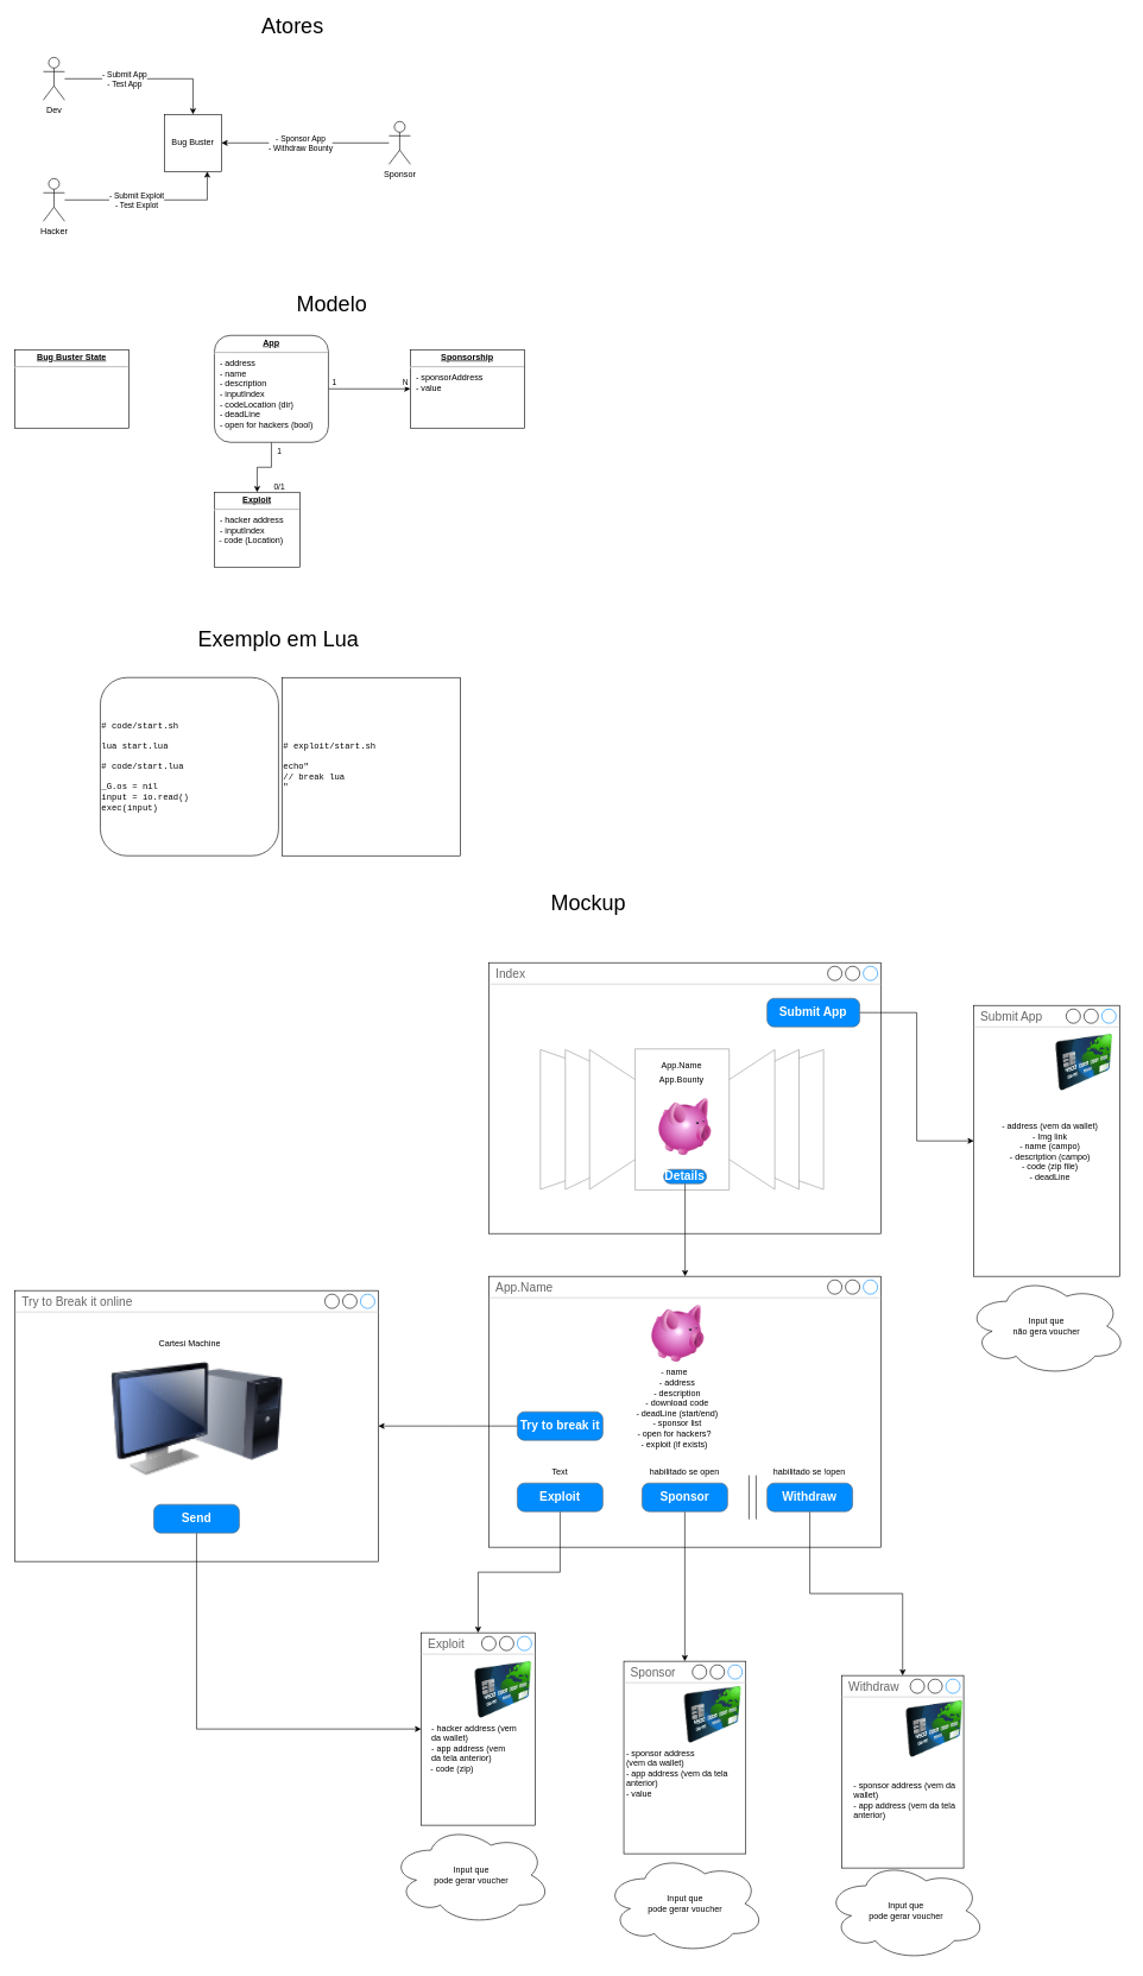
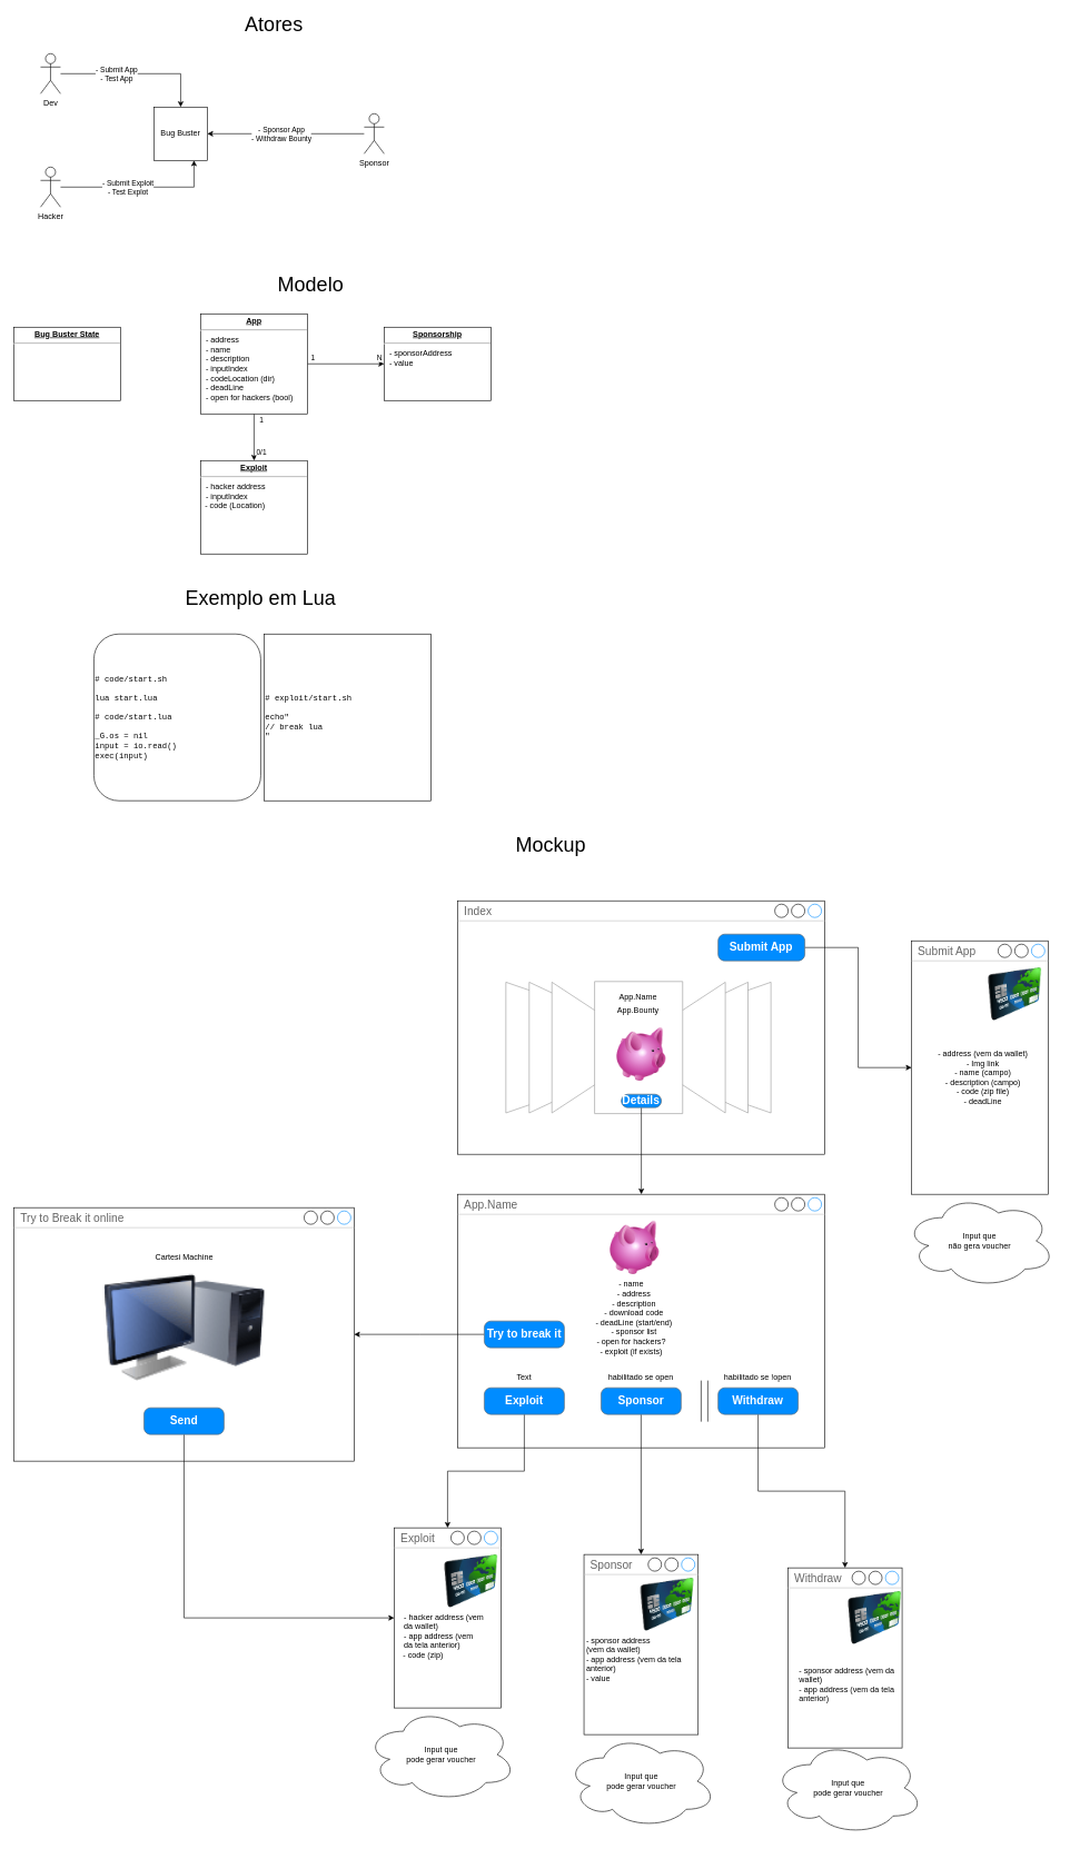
- <mxCell id="20" value="&lt;p style=&quot;margin:0px;margin-top:4px;text-align:center;text-decoration:underline;&quot;&gt;&lt;b&gt;App&lt;/b&gt;&lt;/p&gt;&lt;hr&gt;&lt;p style=&quot;margin:0px;margin-left:8px;&quot;&gt;- address&lt;/p&gt;&lt;p style=&quot;margin:0px;margin-left:8px;&quot;&gt;- name&lt;/p&gt;&lt;p style=&quot;margin:0px;margin-left:8px;&quot;&gt;- description&lt;/p&gt;&lt;p style=&quot;margin:0px;margin-left:8px;&quot;&gt;- inputIndex&lt;br&gt;&lt;/p&gt;&lt;p style=&quot;margin:0px;margin-left:8px;&quot;&gt;- codeLocation (dir)&lt;br&gt;- deadLine&lt;/p&gt;&lt;p style=&quot;margin:0px;margin-left:8px;&quot;&gt;- open for hackers (bool)&lt;br&gt;&lt;/p&gt;" style="verticalAlign=top;align=left;overflow=fill;fontSize=12;fontFamily=Helvetica;html=1;whiteSpace=wrap;rounded=1;" parent="1" vertex="1"><mxGeometry x="300" y="470" width="160" height="150" as="geometry" /></mxCell>
+ <mxCell id="20" value="&lt;p style=&quot;margin:0px;margin-top:4px;text-align:center;text-decoration:underline;&quot;&gt;&lt;b&gt;App&lt;/b&gt;&lt;/p&gt;&lt;hr&gt;&lt;p style=&quot;margin:0px;margin-left:8px;&quot;&gt;- address&lt;/p&gt;&lt;p style=&quot;margin:0px;margin-left:8px;&quot;&gt;- name&lt;/p&gt;&lt;p style=&quot;margin:0px;margin-left:8px;&quot;&gt;- description&lt;/p&gt;&lt;p style=&quot;margin:0px;margin-left:8px;&quot;&gt;- inputIndex&lt;br&gt;&lt;/p&gt;&lt;p style=&quot;margin:0px;margin-left:8px;&quot;&gt;- codeLocation (dir)&lt;br&gt;- deadLine&lt;/p&gt;&lt;p style=&quot;margin:0px;margin-left:8px;&quot;&gt;- open for hackers (bool)&lt;br&gt;&lt;/p&gt;" style="verticalAlign=top;align=left;overflow=fill;fontSize=12;fontFamily=Helvetica;html=1;whiteSpace=wrap;" parent="1" vertex="1"><mxGeometry x="300" y="470" width="160" height="150" as="geometry" /></mxCell>
- <mxCell id="35" value="&lt;p style=&quot;margin:0px;margin-top:4px;text-align:center;text-decoration:underline;&quot;&gt;&lt;b&gt;Exploit&lt;/b&gt;&lt;/p&gt;&lt;hr&gt;&lt;p style=&quot;margin:0px;margin-left:8px;&quot;&gt;- hacker address&lt;/p&gt;&lt;p style=&quot;margin:0px;margin-left:8px;&quot;&gt;- inputIndex&lt;br&gt;&lt;/p&gt;&amp;nbsp; - code (Location)" style="verticalAlign=top;align=left;overflow=fill;fontSize=12;fontFamily=Helvetica;html=1;whiteSpace=wrap;" vertex="1" parent="1"><mxGeometry x="300" y="690" width="120" height="105" as="geometry" /></mxCell>
+ <mxCell id="35" value="&lt;p style=&quot;margin:0px;margin-top:4px;text-align:center;text-decoration:underline;&quot;&gt;&lt;b&gt;Exploit&lt;/b&gt;&lt;/p&gt;&lt;hr&gt;&lt;p style=&quot;margin:0px;margin-left:8px;&quot;&gt;- hacker address&lt;/p&gt;&lt;p style=&quot;margin:0px;margin-left:8px;&quot;&gt;- inputIndex&lt;br&gt;&lt;/p&gt;&amp;nbsp; - code (Location)" style="verticalAlign=top;align=left;overflow=fill;fontSize=12;fontFamily=Helvetica;html=1;whiteSpace=wrap;" vertex="1" parent="1"><mxGeometry x="300" y="690" width="160" height="140" as="geometry" /></mxCell>
- <mxCell id="72" value="Cartesi Machine" style="text;html=1;align=center;verticalAlign=middle;resizable=0;points=[];autosize=1;strokeColor=none;fillColor=none;" vertex="1" parent="1"><mxGeometry x="210" y="1870" width="110" height="30" as="geometry" /></mxCell>
+ <mxCell id="72" value="Cartesi Machine" style="text;html=1;align=center;verticalAlign=middle;resizable=0;points=[];autosize=1;strokeColor=none;fillColor=none;" vertex="1" parent="1"><mxGeometry x="220" y="1870" width="110" height="30" as="geometry" /></mxCell>
